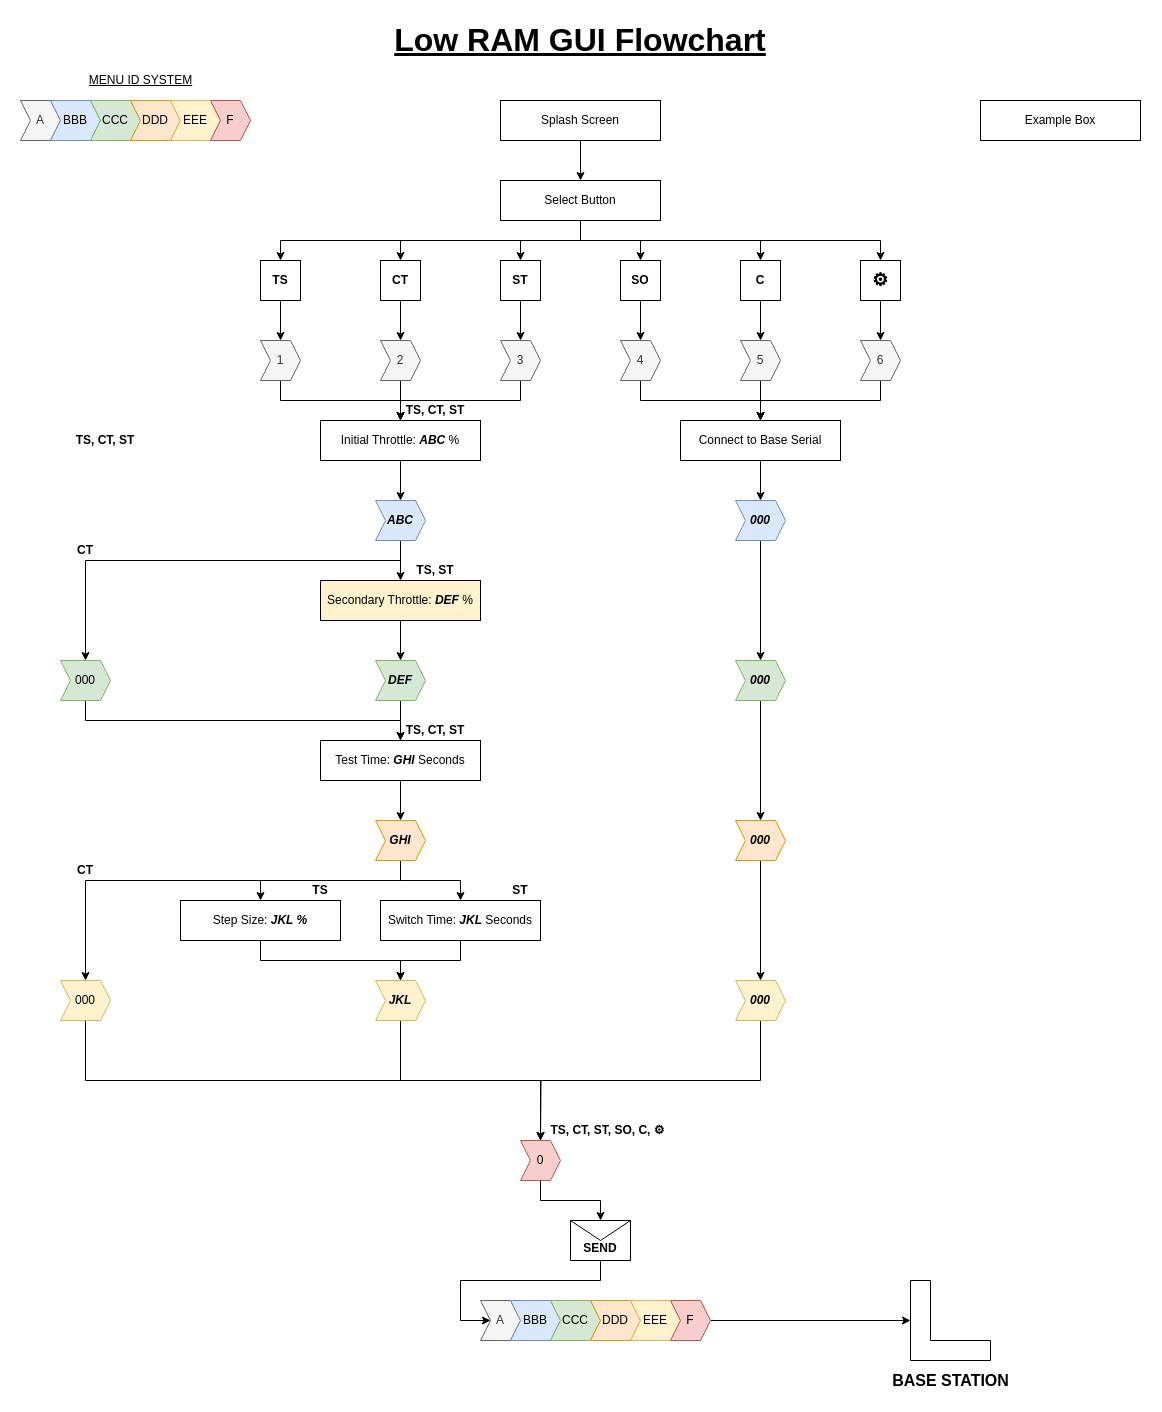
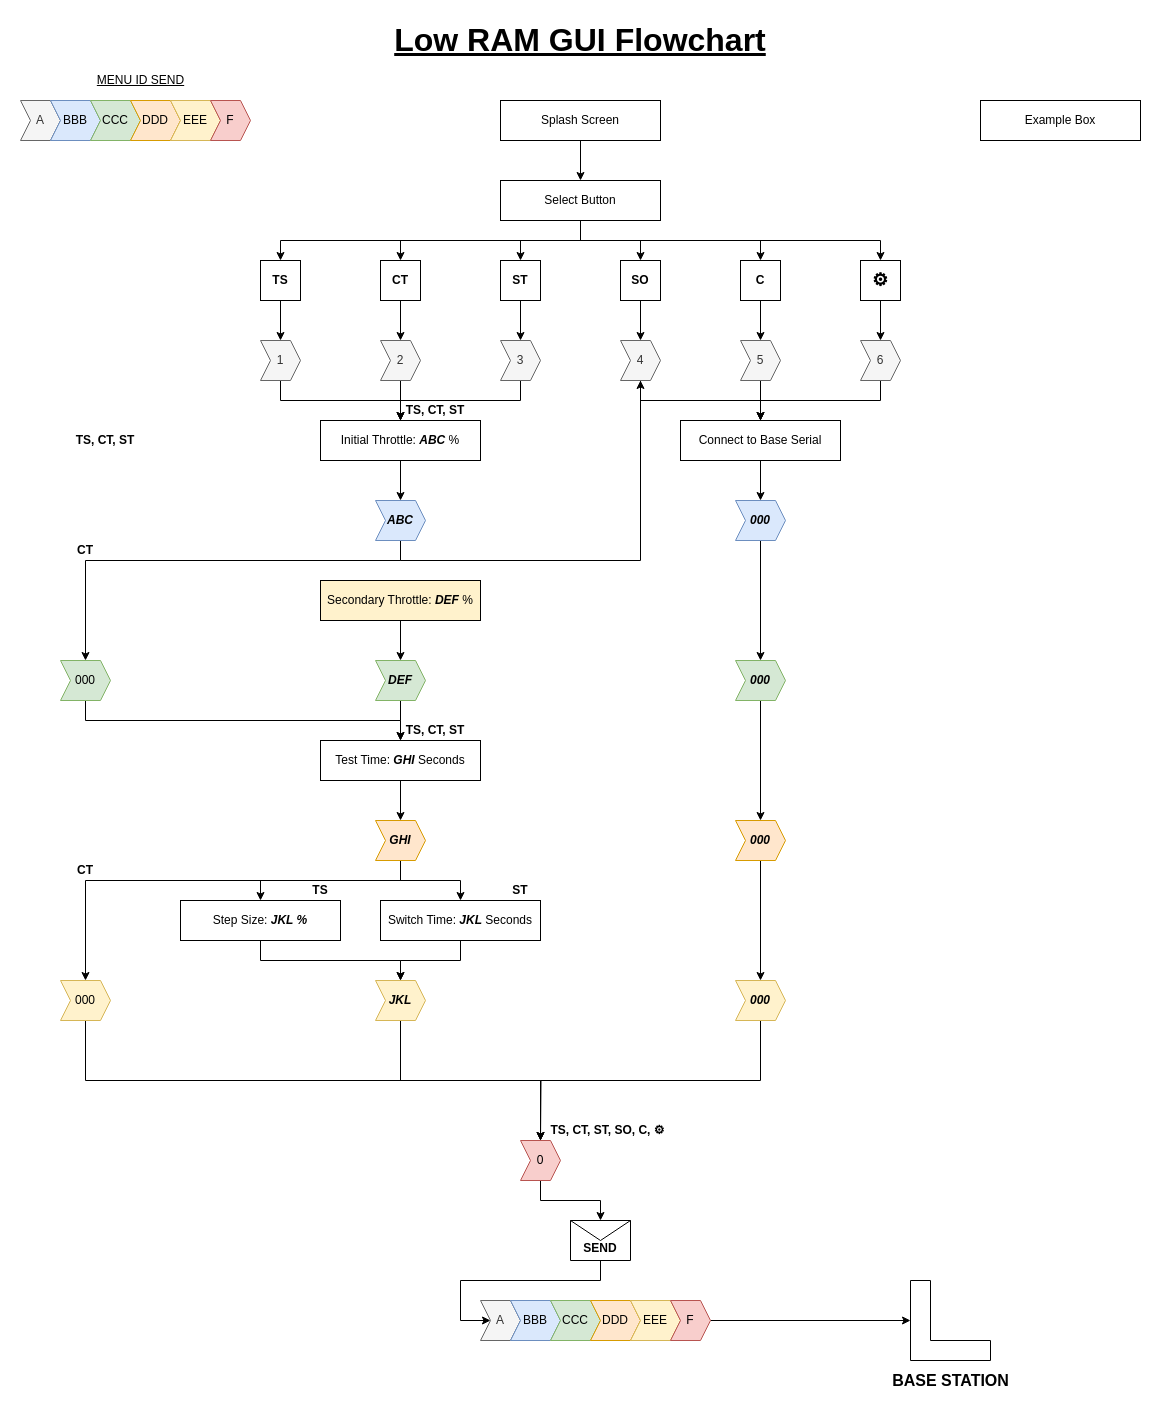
- <mxCell id="27" value="&lt;u&gt;MENU ID SYSTEM&lt;/u&gt;" style="text;html=1;align=center;verticalAlign=middle;resizable=0;points=[];autosize=1;" vertex="1" parent="1"><mxGeometry x="80" y="70" width="120" height="20" as="geometry" /></mxCell>
+ <mxCell id="27" value="&lt;u&gt;MENU ID SEND&lt;/u&gt;" style="text;html=1;align=center;verticalAlign=middle;resizable=0;points=[];autosize=1;" vertex="1" parent="1"><mxGeometry x="80" y="70" width="120" height="20" as="geometry" /></mxCell>
- <mxCell id="46" style="edgeStyle=orthogonalEdgeStyle;rounded=0;orthogonalLoop=1;jettySize=auto;html=1;exitX=0.5;exitY=1;exitDx=0;exitDy=0;entryX=0.5;entryY=0;entryDx=0;entryDy=0;" edge="1" parent="1" source="48" target="50"><mxGeometry relative="1" as="geometry" /></mxCell>
+ <mxCell id="46" style="edgeStyle=orthogonalEdgeStyle;rounded=0;orthogonalLoop=1;jettySize=auto;html=1;exitX=0.5;exitY=1;exitDx=0;exitDy=0;" edge="1" parent="1" source="48" target="43"><mxGeometry relative="1" as="geometry" /></mxCell>
- <mxCell id="75" value="&lt;b&gt;TS, ST&lt;/b&gt;" style="text;html=1;strokeColor=none;fillColor=none;align=center;verticalAlign=middle;whiteSpace=wrap;rounded=0;" vertex="1" parent="1"><mxGeometry x="400" y="560" width="70" height="20" as="geometry" /></mxCell>
